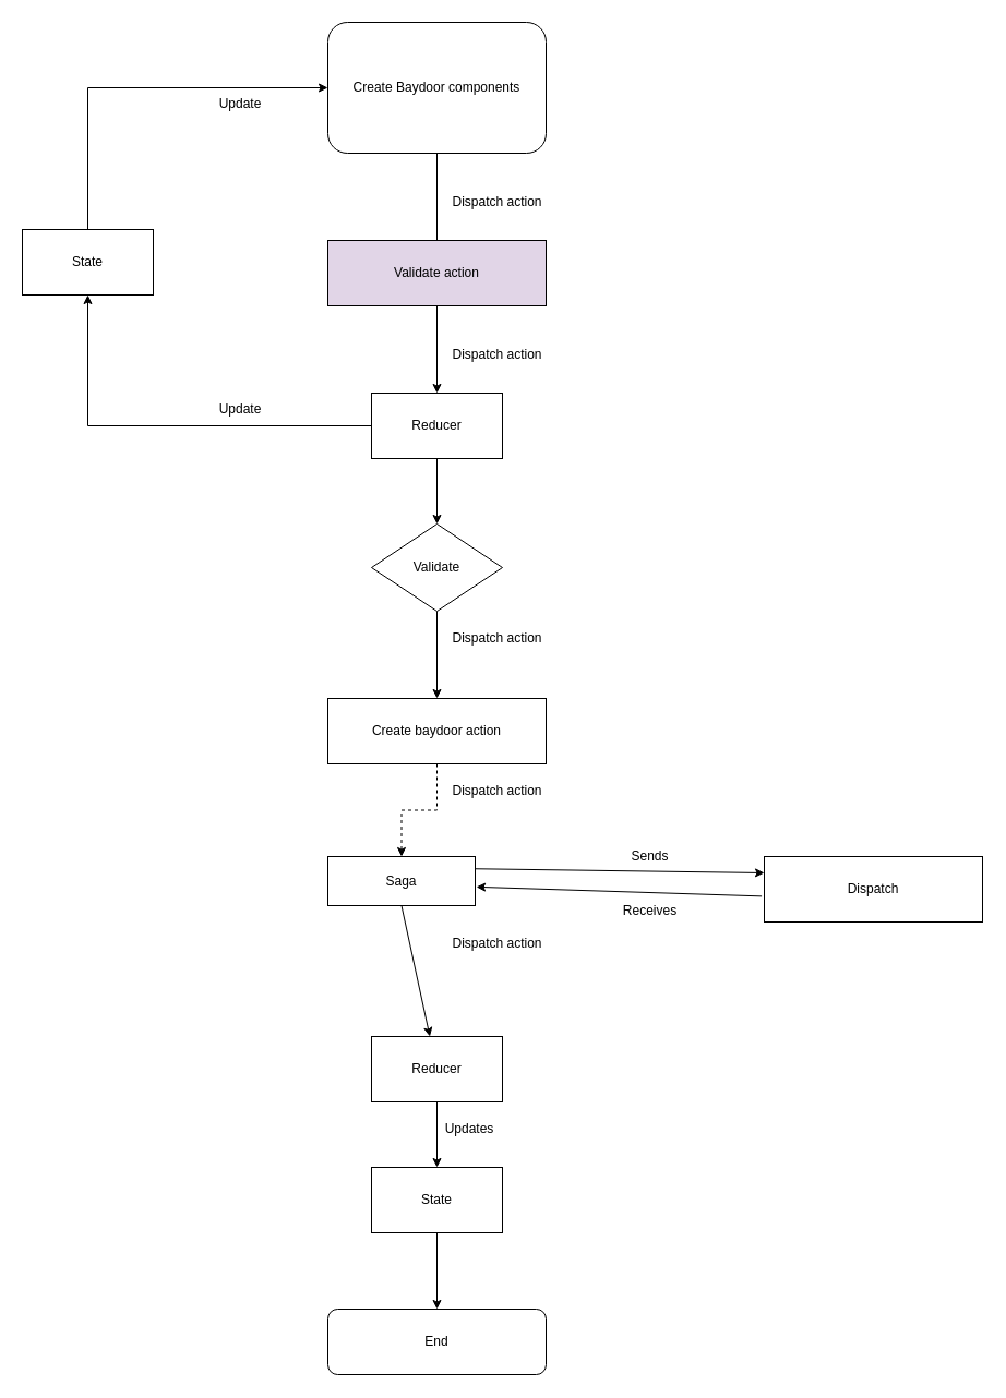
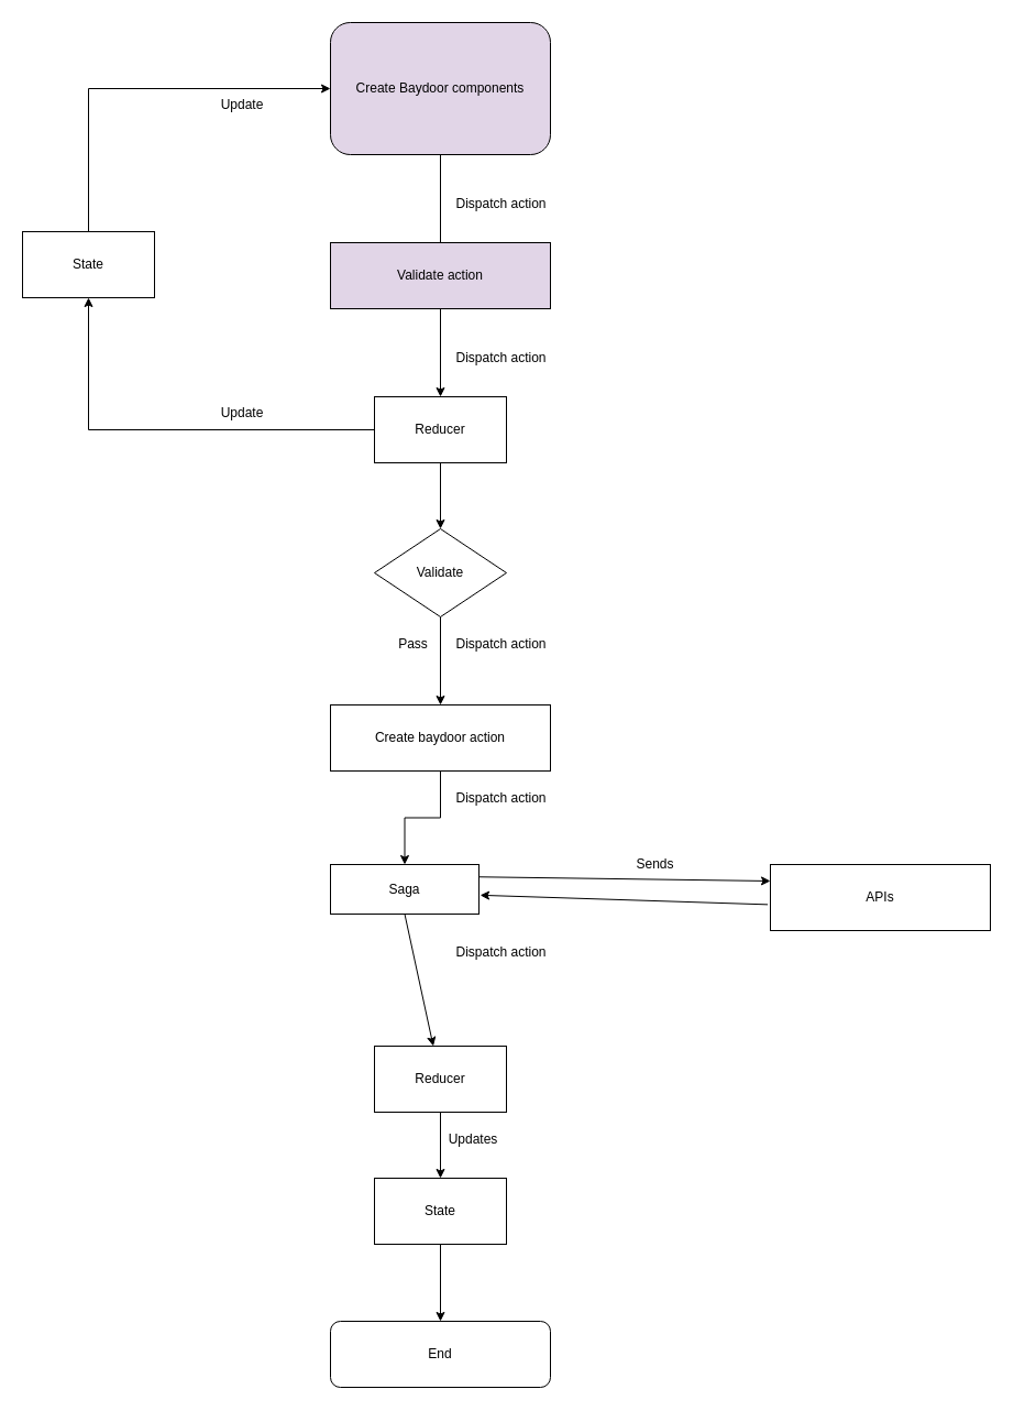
- <mxCell id="3" value="Create Baydoor components" style="whiteSpace=wrap;html=1;rounded=1;" parent="1" vertex="1"><mxGeometry x="300" y="20" width="200" height="120" as="geometry" /></mxCell>
+ <mxCell id="3" value="Create Baydoor components" style="whiteSpace=wrap;html=1;rounded=1;fillColor=#e1d5e7;" parent="1" vertex="1"><mxGeometry x="300" y="20" width="200" height="120" as="geometry" /></mxCell>
+ <mxCell id="6" value="Pass" style="text;html=1;align=center;verticalAlign=middle;resizable=0;points=[];autosize=1;strokeColor=none;fillColor=none;" parent="1" vertex="1"><mxGeometry x="350" y="570" width="50" height="30" as="geometry" /></mxCell>
- <mxCell id="21" style="edgeStyle=orthogonalEdgeStyle;rounded=0;orthogonalLoop=1;jettySize=auto;html=1;entryX=0.5;entryY=0;entryDx=0;entryDy=0;dashed=1;" parent="1" source="22" target="5" edge="1"><mxGeometry relative="1" as="geometry" /></mxCell>
+ <mxCell id="21" style="edgeStyle=orthogonalEdgeStyle;rounded=0;orthogonalLoop=1;jettySize=auto;html=1;entryX=0.5;entryY=0;entryDx=0;entryDy=0;" parent="1" source="22" target="5" edge="1"><mxGeometry relative="1" as="geometry" /></mxCell>
- <mxCell id="7" value="Dispatch" style="rounded=0;whiteSpace=wrap;html=1;" parent="1" vertex="1"><mxGeometry x="700" y="785" width="200" height="60" as="geometry" /></mxCell>
+ <mxCell id="7" value="APIs" style="rounded=0;whiteSpace=wrap;html=1;" parent="1" vertex="1"><mxGeometry x="700" y="785" width="200" height="60" as="geometry" /></mxCell>
- <mxCell id="11" value="Receives" style="text;html=1;align=center;verticalAlign=middle;resizable=0;points=[];autosize=1;strokeColor=none;fillColor=none;" parent="1" vertex="1"><mxGeometry x="560" y="820" width="70" height="30" as="geometry" /></mxCell>
